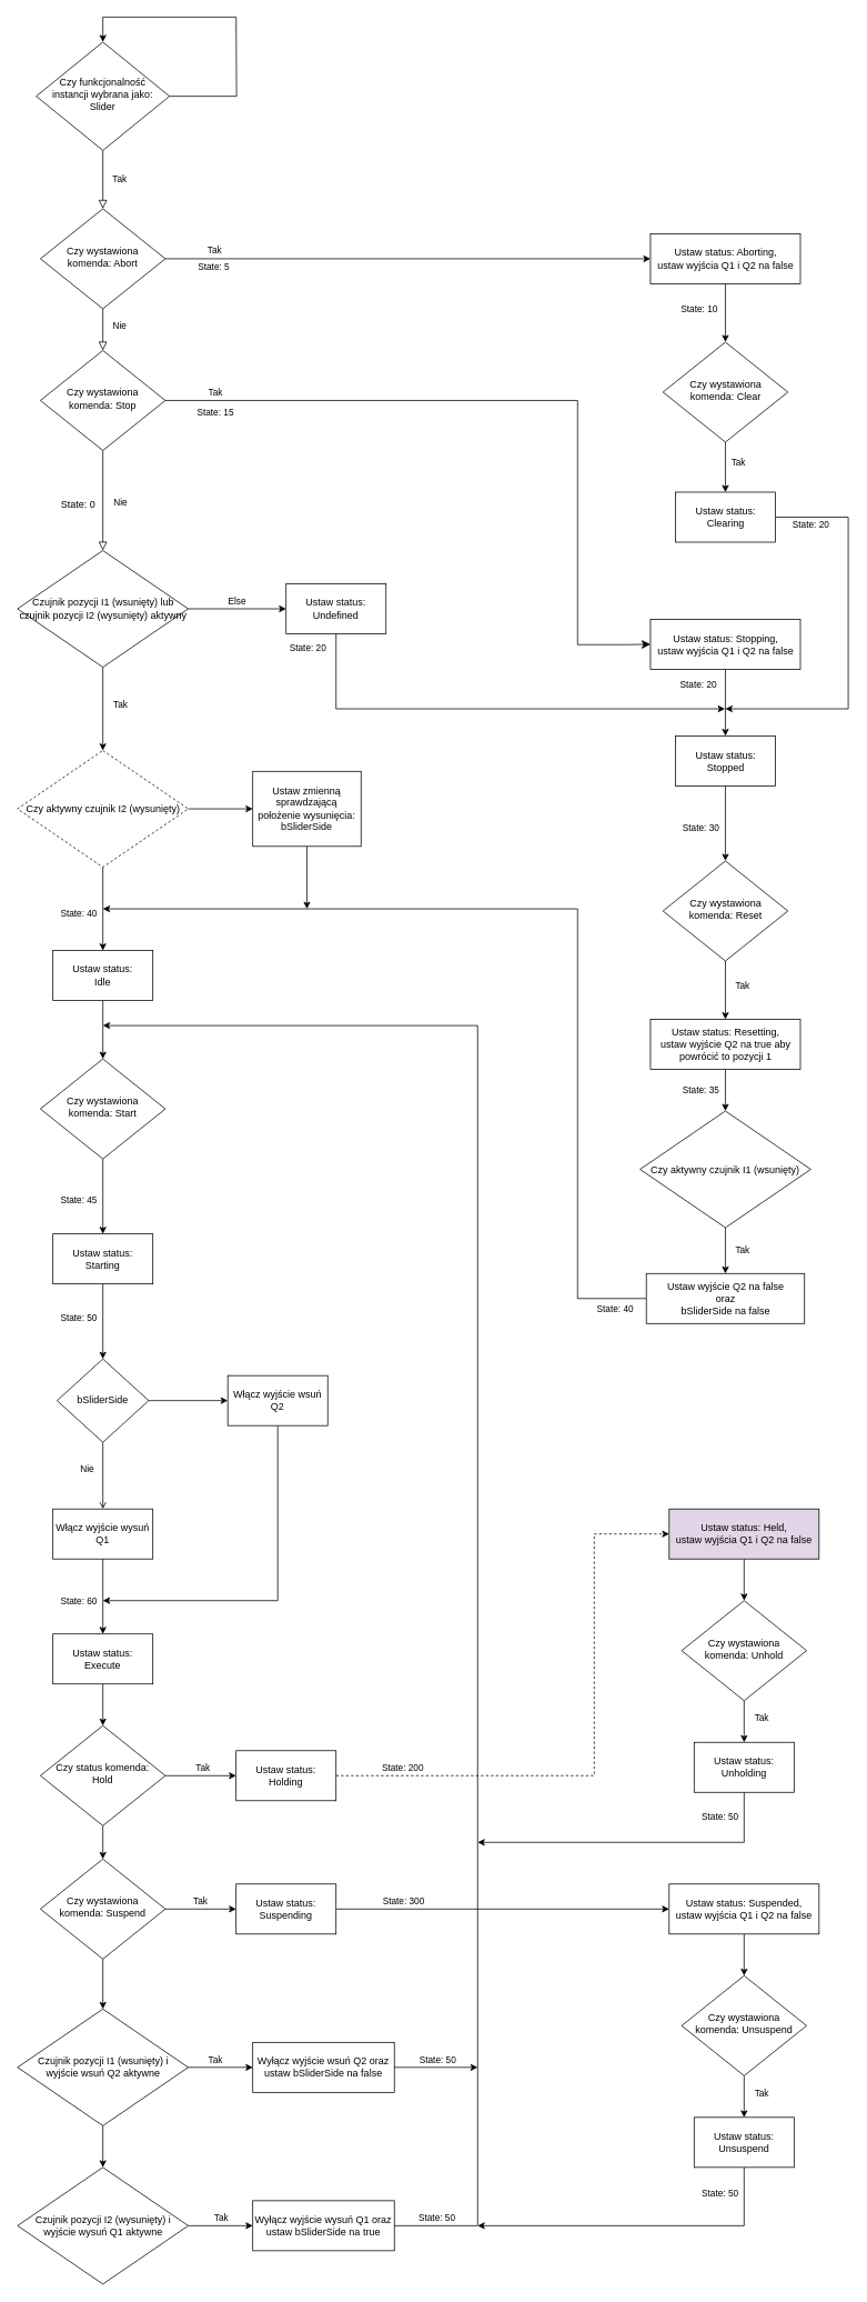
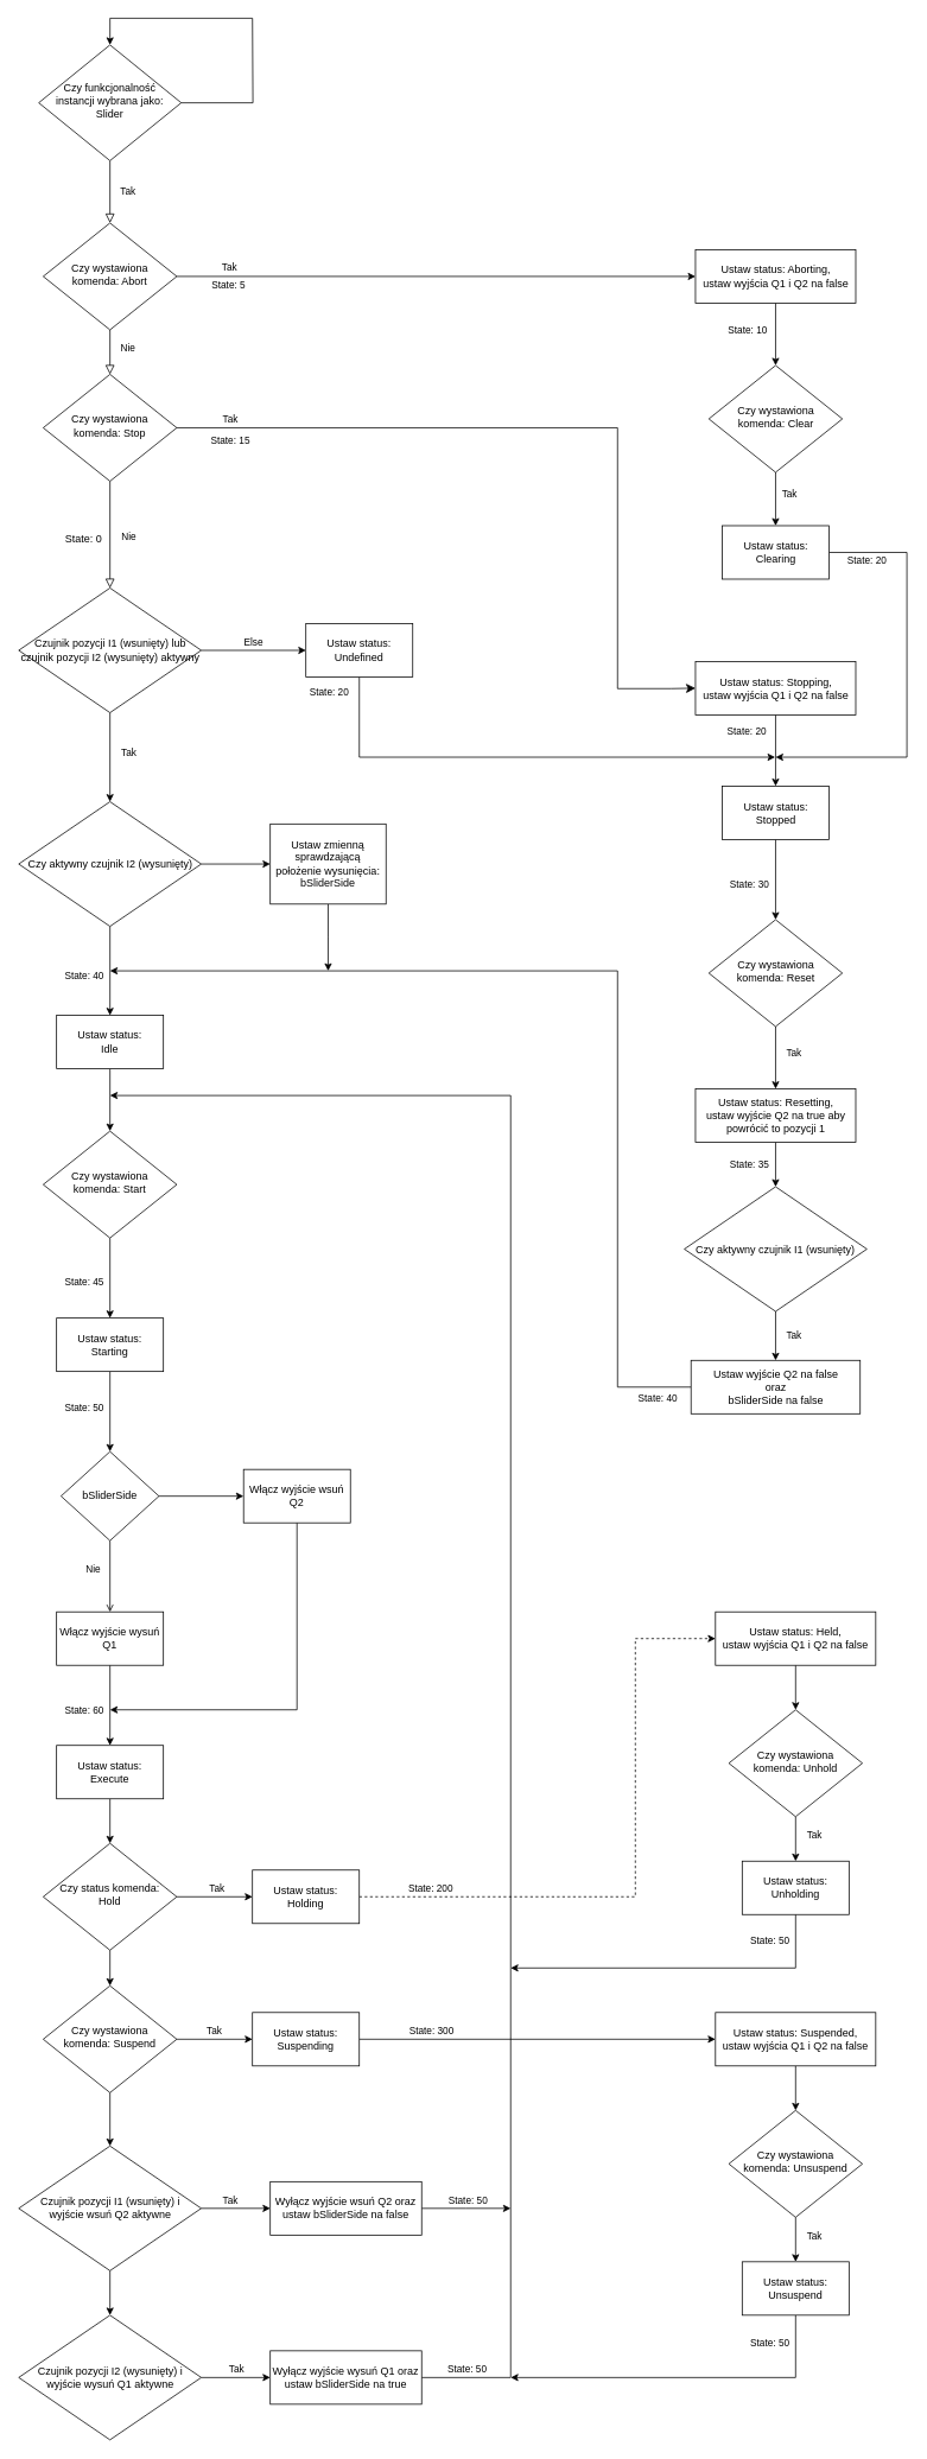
- <mxCell id="27" value="Czy aktywny czujnik I2 (wysunięty)" style="rhombus;whiteSpace=wrap;html=1;dashed=1;" vertex="1" parent="1"><mxGeometry x="20.5" y="900" width="205" height="140" as="geometry" /></mxCell>
+ <mxCell id="27" value="Czy aktywny czujnik I2 (wysunięty)" style="rhombus;whiteSpace=wrap;html=1;" vertex="1" parent="1"><mxGeometry x="20.5" y="900" width="205" height="140" as="geometry" /></mxCell>
- <mxCell id="80" value="Ustaw status: Held,&lt;br&gt;ustaw wyjścia Q1 i Q2 na false" style="rounded=0;whiteSpace=wrap;html=1;fillColor=#e1d5e7;" vertex="1" parent="1"><mxGeometry x="803" y="1810" width="180" height="60" as="geometry" /></mxCell>
+ <mxCell id="80" value="Ustaw status: Held,&lt;br&gt;ustaw wyjścia Q1 i Q2 na false" style="rounded=0;whiteSpace=wrap;html=1;" vertex="1" parent="1"><mxGeometry x="803" y="1810" width="180" height="60" as="geometry" /></mxCell>
